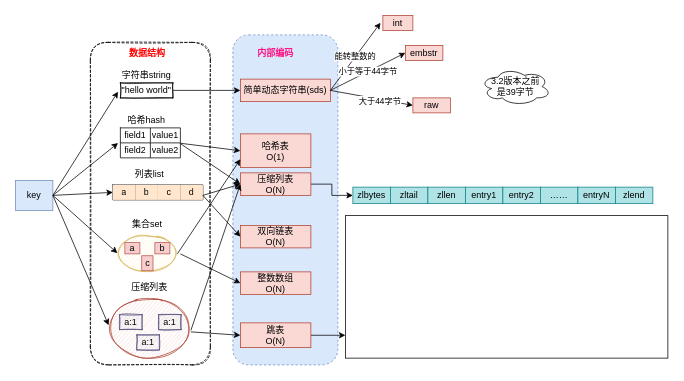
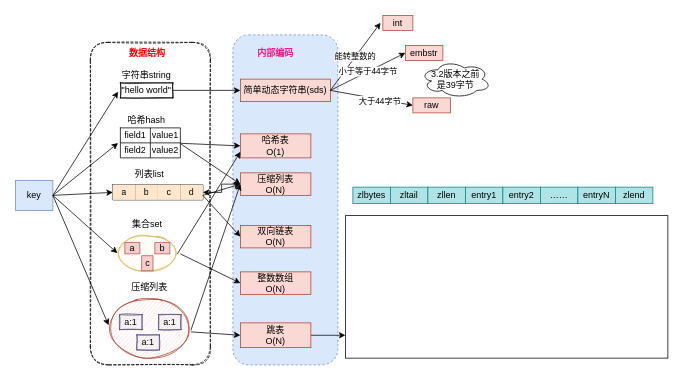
- <mxCell id="50" value="3.2版本之前&lt;br&gt;是39字节" style="ellipse;shape=cloud;whiteSpace=wrap;html=1;rounded=1;sketch=0;" parent="1" vertex="1"><mxGeometry x="640" y="90" width="94" height="50" as="geometry" /></mxCell>
+ <mxCell id="50" value="3.2版本之前&lt;br&gt;是39字节" style="ellipse;shape=cloud;whiteSpace=wrap;html=1;rounded=1;sketch=0;" parent="1" vertex="1"><mxGeometry x="560" y="80" width="94" height="50" as="geometry" /></mxCell>
- <mxCell id="51" value="哈希表&lt;br&gt;O(1)" style="rounded=0;whiteSpace=wrap;html=1;sketch=0;fillColor=#fad9d5;strokeColor=#ae4132;" parent="1" vertex="1"><mxGeometry x="320" y="178" width="94" height="45" as="geometry" /></mxCell>
+ <mxCell id="51" value="哈希表&lt;br&gt;O(1)" style="rounded=0;whiteSpace=wrap;html=1;sketch=0;fillColor=#fad9d5;strokeColor=#ae4132;" parent="1" vertex="1"><mxGeometry x="320" y="178" width="94" height="32" as="geometry" /></mxCell>
- <mxCell id="52" style="edgeStyle=orthogonalEdgeStyle;rounded=0;orthogonalLoop=1;jettySize=auto;html=1;" parent="1" source="53" target="63" edge="1"><mxGeometry relative="1" as="geometry" /></mxCell>
+ <mxCell id="52" style="edgeStyle=orthogonalEdgeStyle;rounded=0;orthogonalLoop=1;jettySize=auto;html=1;" parent="1" source="53" target="43" edge="1"><mxGeometry relative="1" as="geometry" /></mxCell>
